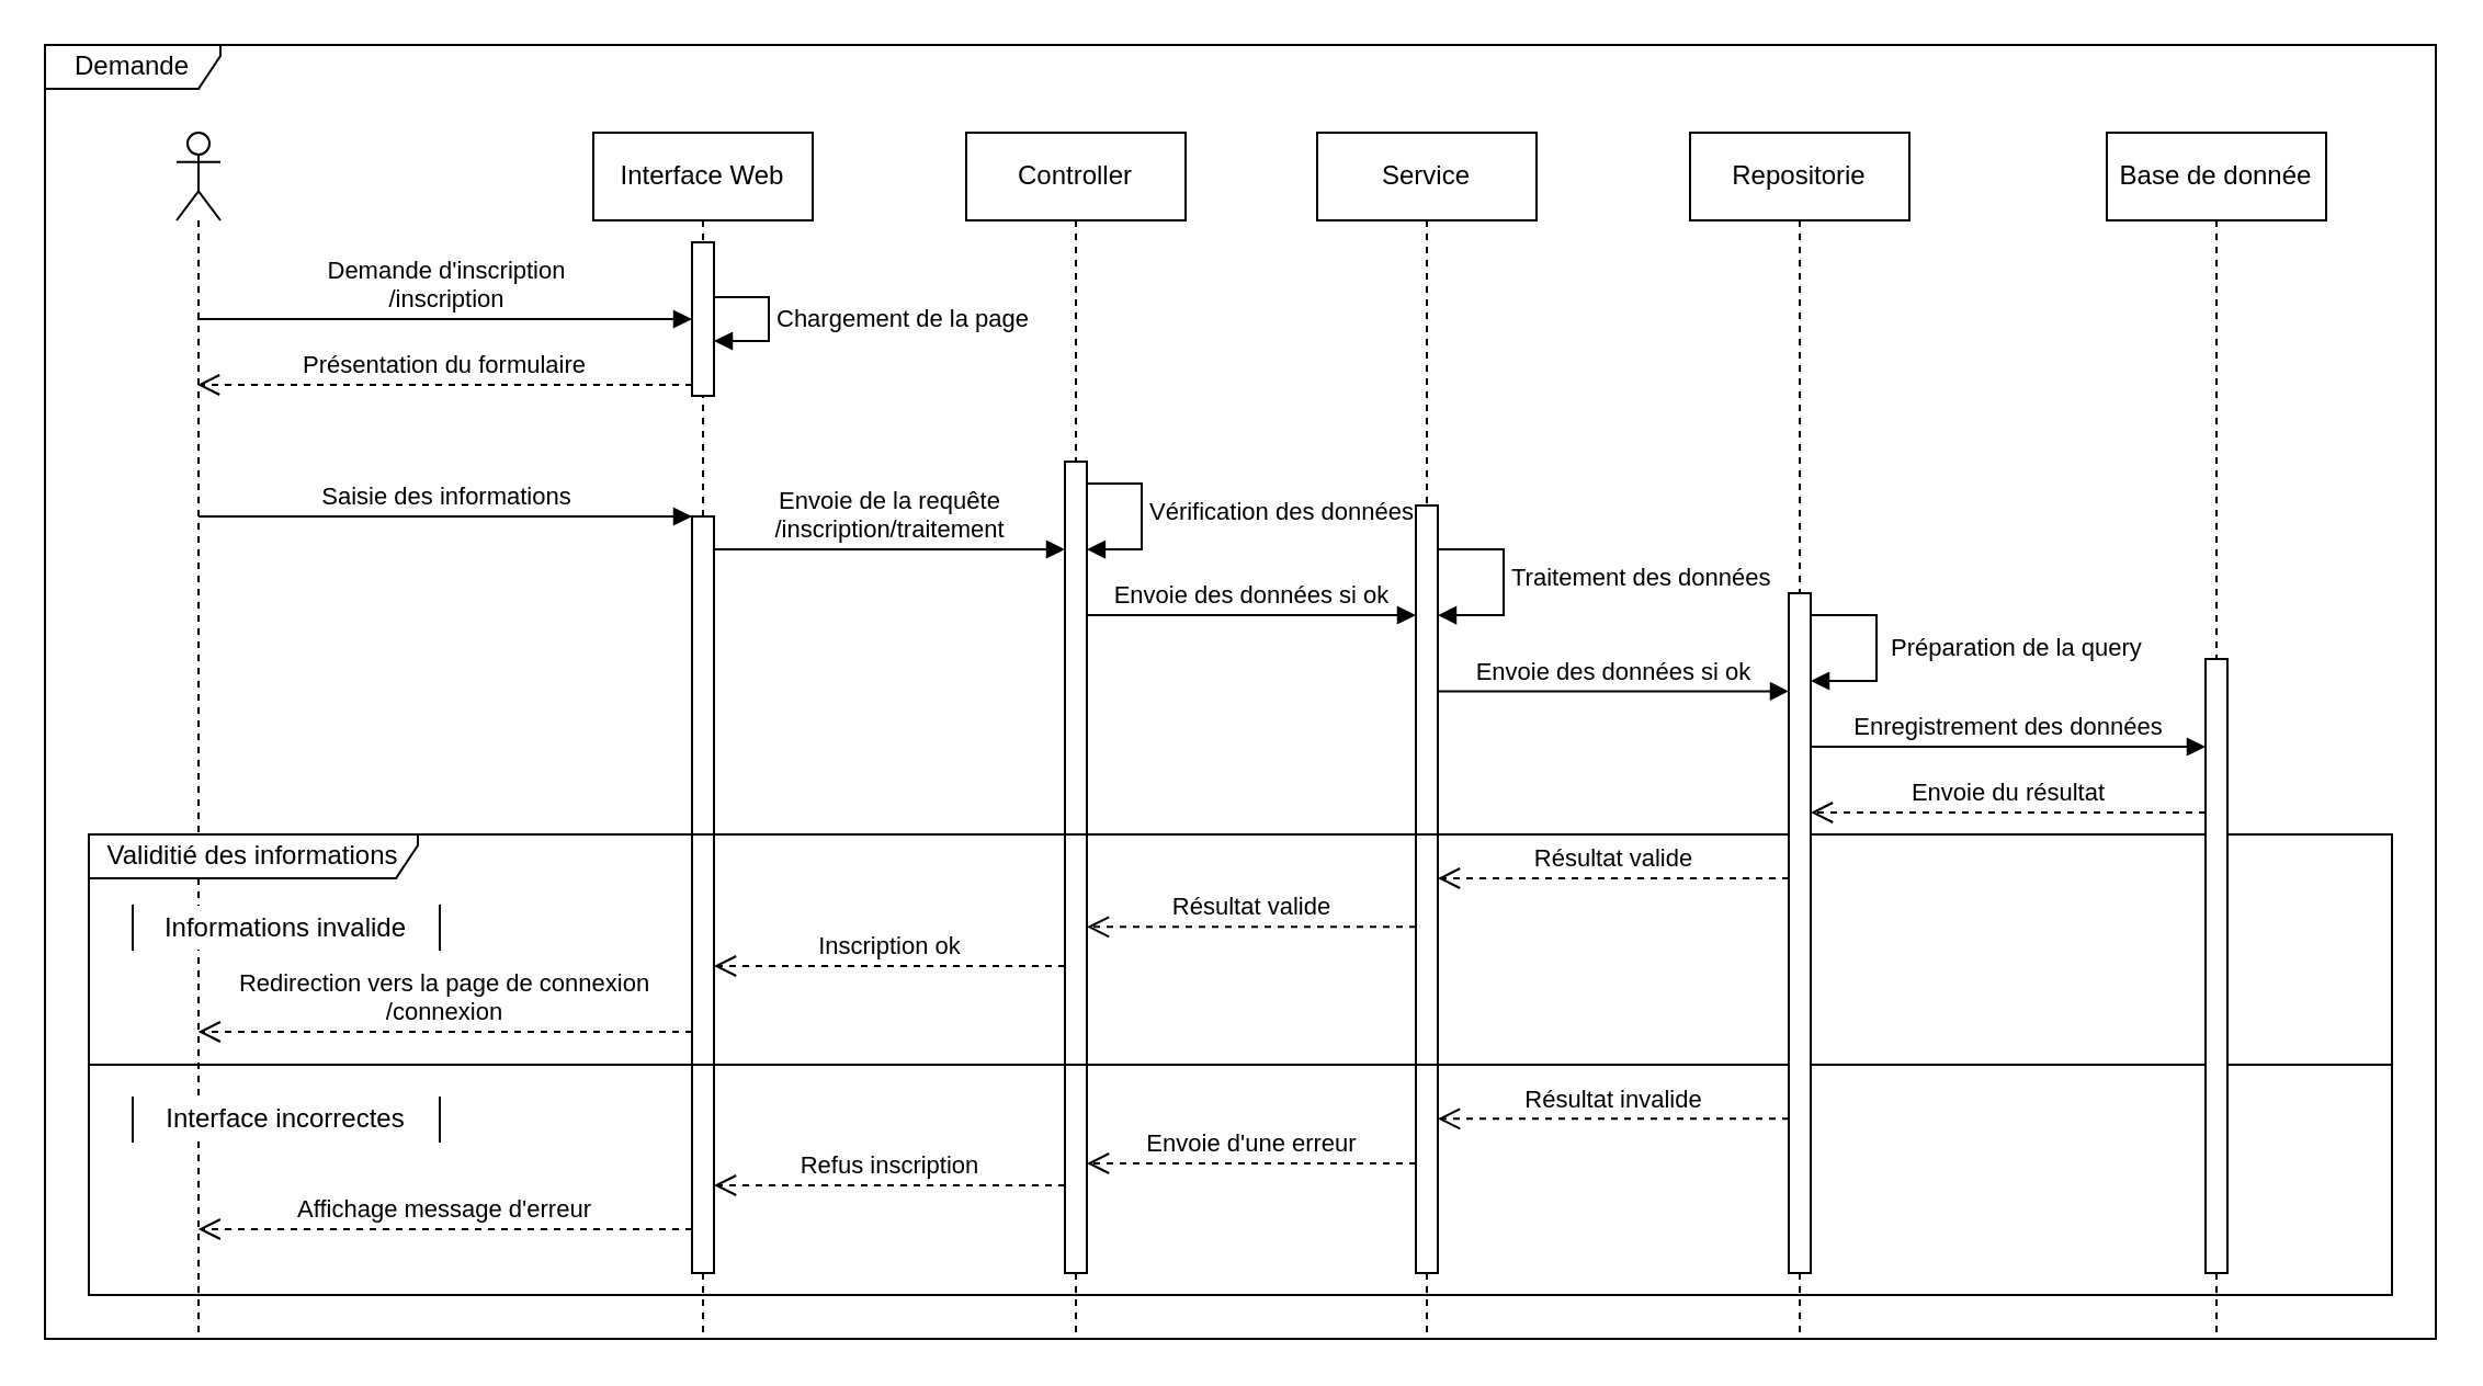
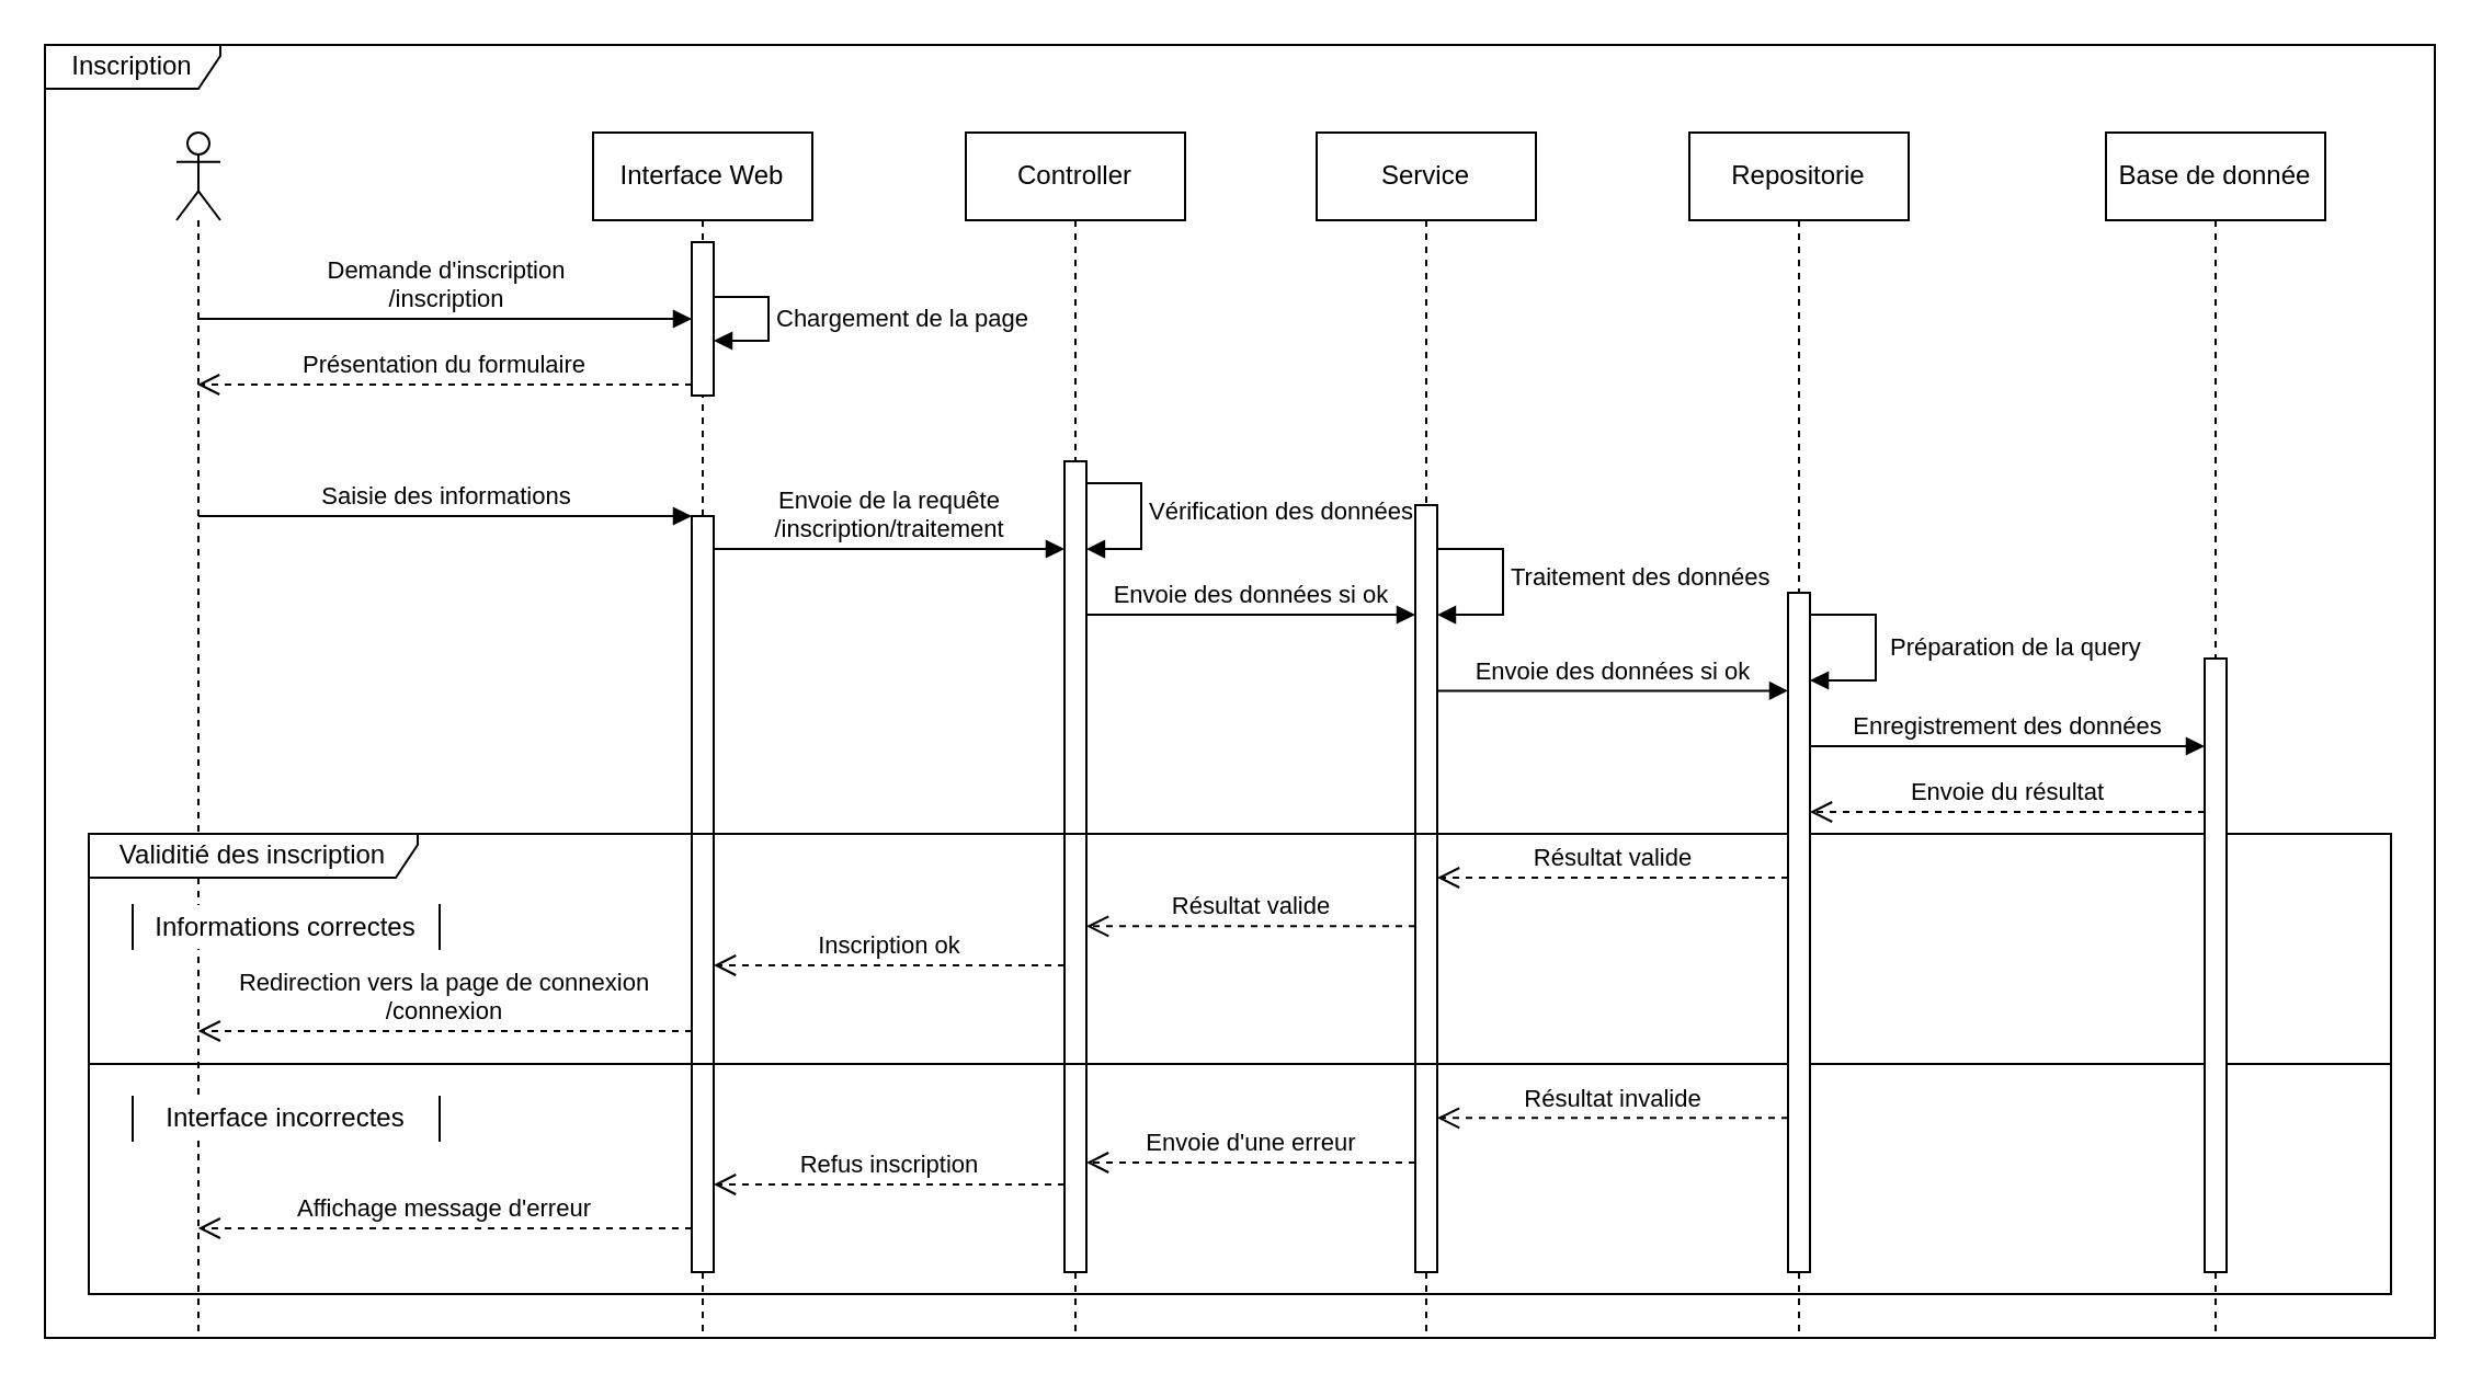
- <mxCell id="4" value="Demande" style="shape=umlFrame;whiteSpace=wrap;html=1;pointerEvents=0;width=80;height=20;" parent="1" vertex="1"><mxGeometry x="20" y="20" width="1090" height="590" as="geometry" /></mxCell>
+ <mxCell id="4" value="Inscription" style="shape=umlFrame;whiteSpace=wrap;html=1;pointerEvents=0;width=80;height=20;" parent="1" vertex="1"><mxGeometry x="20" y="20" width="1090" height="590" as="geometry" /></mxCell>
- <mxCell id="16" value="Validitié des informations" style="shape=umlFrame;whiteSpace=wrap;html=1;pointerEvents=0;width=150;height=20;" parent="1" vertex="1"><mxGeometry x="40" y="380" width="1050" height="210" as="geometry" /></mxCell>
+ <mxCell id="16" value="Validitié des inscription" style="shape=umlFrame;whiteSpace=wrap;html=1;pointerEvents=0;width=150;height=20;" parent="1" vertex="1"><mxGeometry x="40" y="380" width="1050" height="210" as="geometry" /></mxCell>
- <mxCell id="20" value="Informations invalide" style="shape=partialRectangle;whiteSpace=wrap;html=1;top=0;bottom=0;" parent="1" vertex="1"><mxGeometry x="60" y="412.5" width="140" height="20" as="geometry" /></mxCell>
+ <mxCell id="20" value="Informations correctes" style="shape=partialRectangle;whiteSpace=wrap;html=1;top=0;bottom=0;" parent="1" vertex="1"><mxGeometry x="60" y="412.5" width="140" height="20" as="geometry" /></mxCell>
